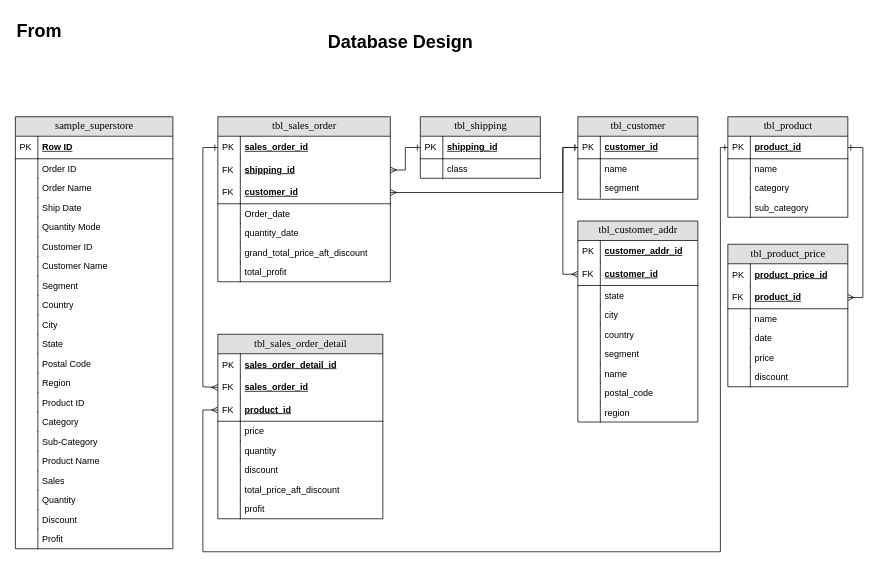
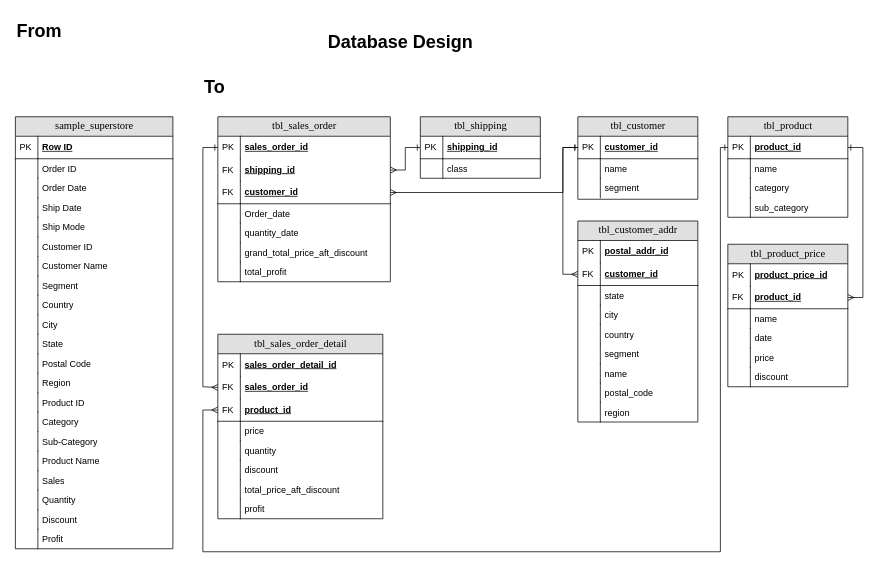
+ <mxCell id="67" value="&lt;h1 style=&quot;margin-top: 0px;&quot;&gt;To&lt;/h1&gt;" style="text;html=1;whiteSpace=wrap;overflow=hidden;rounded=0;" parent="1" vertex="1"><mxGeometry x="270" y="95" width="80" height="34" as="geometry" /></mxCell>
- <mxCell id="27" value="Order Name" style="shape=partialRectangle;top=0;left=0;right=0;bottom=0;html=1;align=left;verticalAlign=top;fillColor=none;spacingLeft=34;spacingRight=4;whiteSpace=wrap;overflow=hidden;rotatable=0;points=[[0,0.5],[1,0.5]];portConstraint=eastwest;dropTarget=0;" parent="22" vertex="1"><mxGeometry y="82" width="210" height="26" as="geometry" /></mxCell>
+ <mxCell id="27" value="Order Date" style="shape=partialRectangle;top=0;left=0;right=0;bottom=0;html=1;align=left;verticalAlign=top;fillColor=none;spacingLeft=34;spacingRight=4;whiteSpace=wrap;overflow=hidden;rotatable=0;points=[[0,0.5],[1,0.5]];portConstraint=eastwest;dropTarget=0;" parent="22" vertex="1"><mxGeometry y="82" width="210" height="26" as="geometry" /></mxCell>
- <mxCell id="31" value="Quantity Mode" style="shape=partialRectangle;top=0;left=0;right=0;bottom=0;html=1;align=left;verticalAlign=top;fillColor=none;spacingLeft=34;spacingRight=4;whiteSpace=wrap;overflow=hidden;rotatable=0;points=[[0,0.5],[1,0.5]];portConstraint=eastwest;dropTarget=0;" parent="22" vertex="1"><mxGeometry y="134" width="210" height="26" as="geometry" /></mxCell>
+ <mxCell id="31" value="Ship Mode" style="shape=partialRectangle;top=0;left=0;right=0;bottom=0;html=1;align=left;verticalAlign=top;fillColor=none;spacingLeft=34;spacingRight=4;whiteSpace=wrap;overflow=hidden;rotatable=0;points=[[0,0.5],[1,0.5]];portConstraint=eastwest;dropTarget=0;" parent="22" vertex="1"><mxGeometry y="134" width="210" height="26" as="geometry" /></mxCell>
- <mxCell id="106" value="customer_addr_id" style="shape=partialRectangle;top=0;left=0;right=0;bottom=1;html=1;align=left;verticalAlign=middle;fillColor=none;spacingLeft=34;spacingRight=4;whiteSpace=wrap;overflow=hidden;rotatable=0;points=[[0,0.5],[1,0.5]];portConstraint=eastwest;dropTarget=0;fontStyle=5;strokeColor=none;" parent="105" vertex="1"><mxGeometry y="26" width="160" height="30" as="geometry" /></mxCell>
+ <mxCell id="106" value="postal_addr_id" style="shape=partialRectangle;top=0;left=0;right=0;bottom=1;html=1;align=left;verticalAlign=middle;fillColor=none;spacingLeft=34;spacingRight=4;whiteSpace=wrap;overflow=hidden;rotatable=0;points=[[0,0.5],[1,0.5]];portConstraint=eastwest;dropTarget=0;fontStyle=5;strokeColor=none;" parent="105" vertex="1"><mxGeometry y="26" width="160" height="30" as="geometry" /></mxCell>
